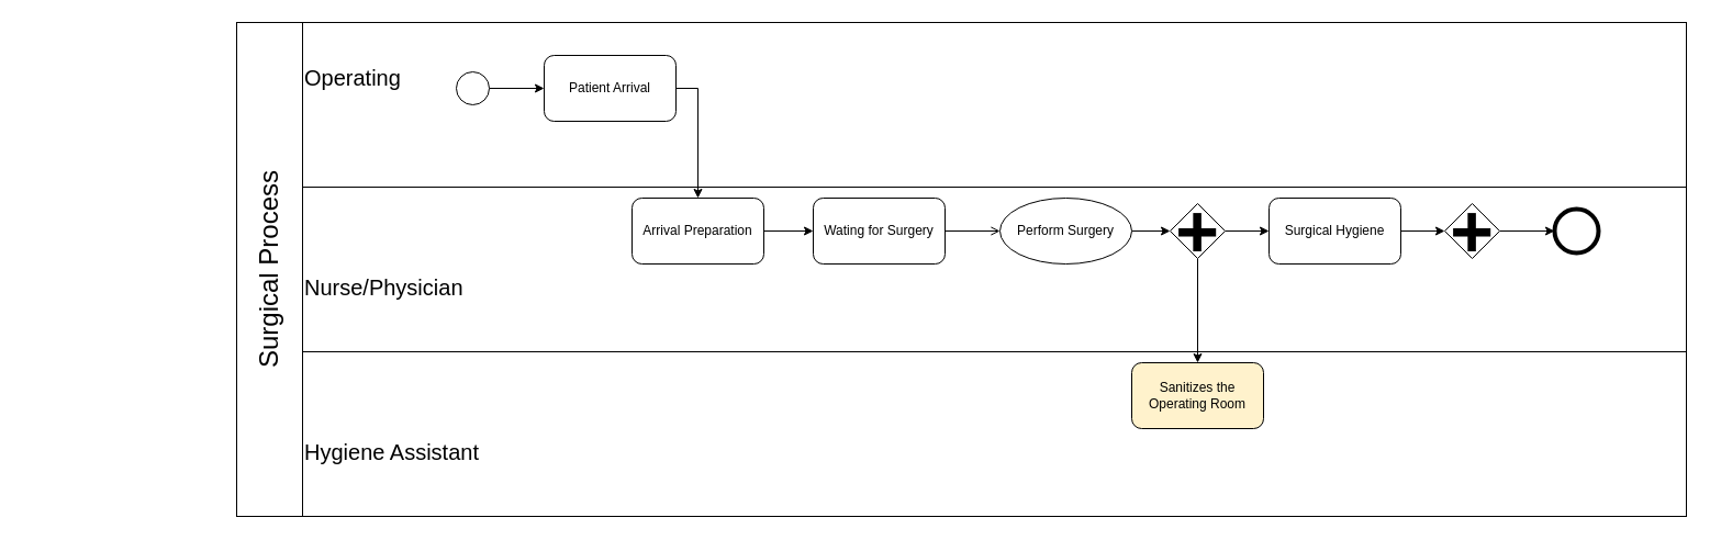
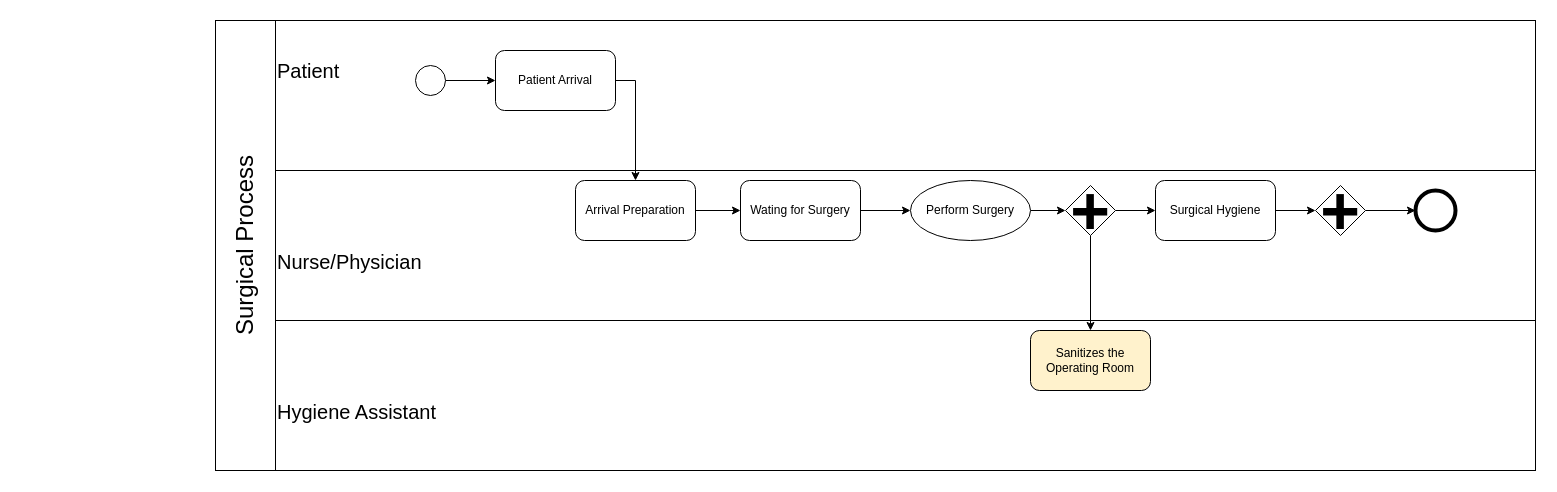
- <mxCell id="4" value="&lt;font style=&quot;font-size: 20px;&quot;&gt;Operating&lt;br&gt;&amp;nbsp;&lt;br&gt;&lt;/font&gt;" style="rounded=0;whiteSpace=wrap;html=1;strokeWidth=1;fontSize=68;align=left;" vertex="1" parent="1"><mxGeometry x="275" y="20" width="1260" height="150" as="geometry" /></mxCell>
+ <mxCell id="4" value="&lt;font style=&quot;font-size: 20px;&quot;&gt;Patient&lt;br&gt;&amp;nbsp;&lt;br&gt;&lt;/font&gt;" style="rounded=0;whiteSpace=wrap;html=1;strokeWidth=1;fontSize=68;align=left;" vertex="1" parent="1"><mxGeometry x="275" y="20" width="1260" height="150" as="geometry" /></mxCell>
- <mxCell id="11" style="edgeStyle=orthogonalEdgeStyle;rounded=0;orthogonalLoop=1;jettySize=auto;html=1;exitX=1;exitY=0.5;exitDx=0;exitDy=0;entryX=0;entryY=0.5;entryDx=0;entryDy=0;endArrow=open;" edge="1" parent="1" source="12" target="10"><mxGeometry relative="1" as="geometry" /></mxCell>
+ <mxCell id="11" style="edgeStyle=orthogonalEdgeStyle;rounded=0;orthogonalLoop=1;jettySize=auto;html=1;exitX=1;exitY=0.5;exitDx=0;exitDy=0;entryX=0;entryY=0.5;entryDx=0;entryDy=0;" edge="1" parent="1" source="12" target="10"><mxGeometry relative="1" as="geometry" /></mxCell>
